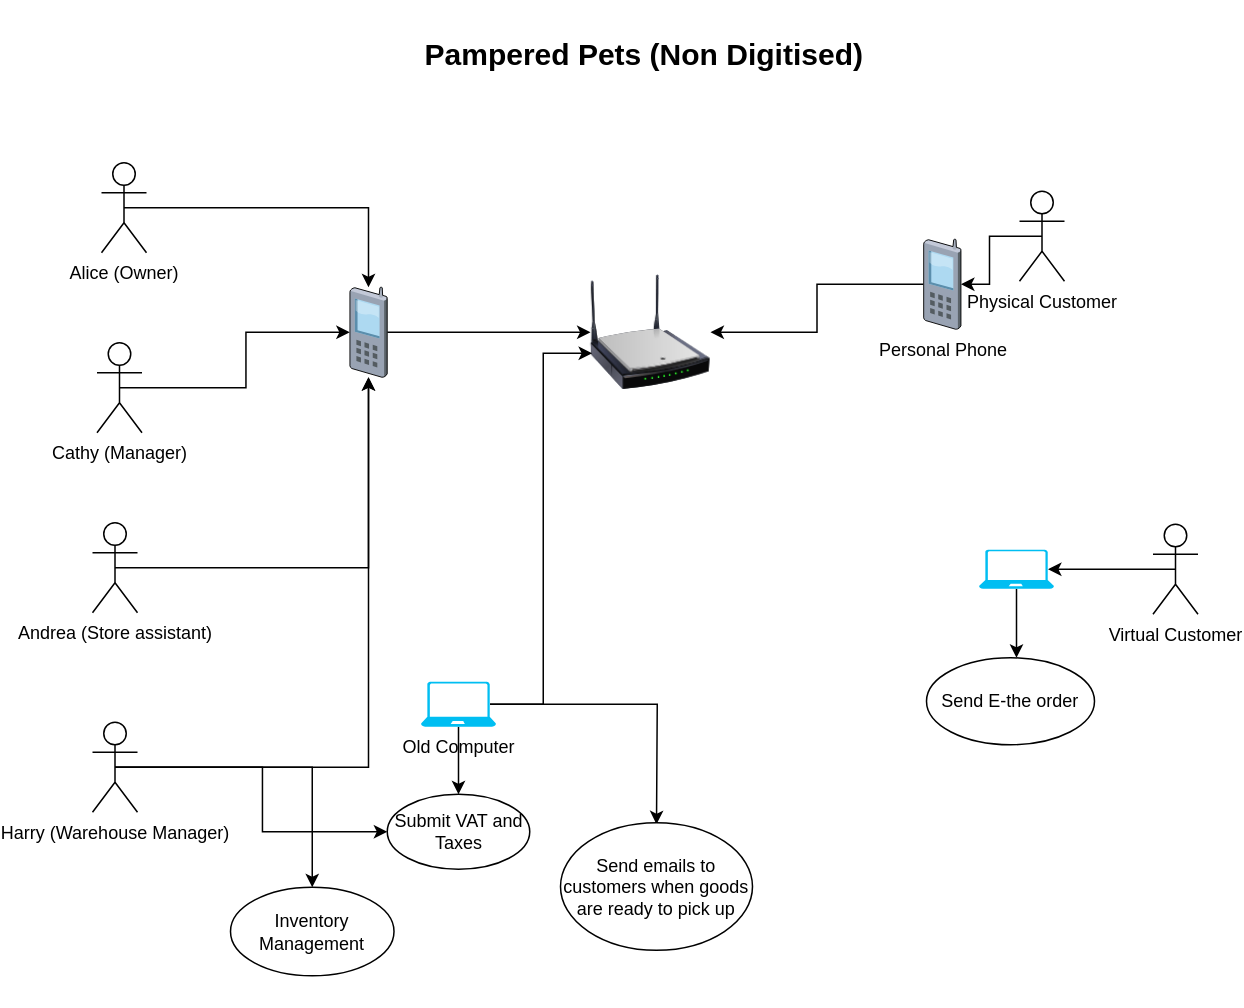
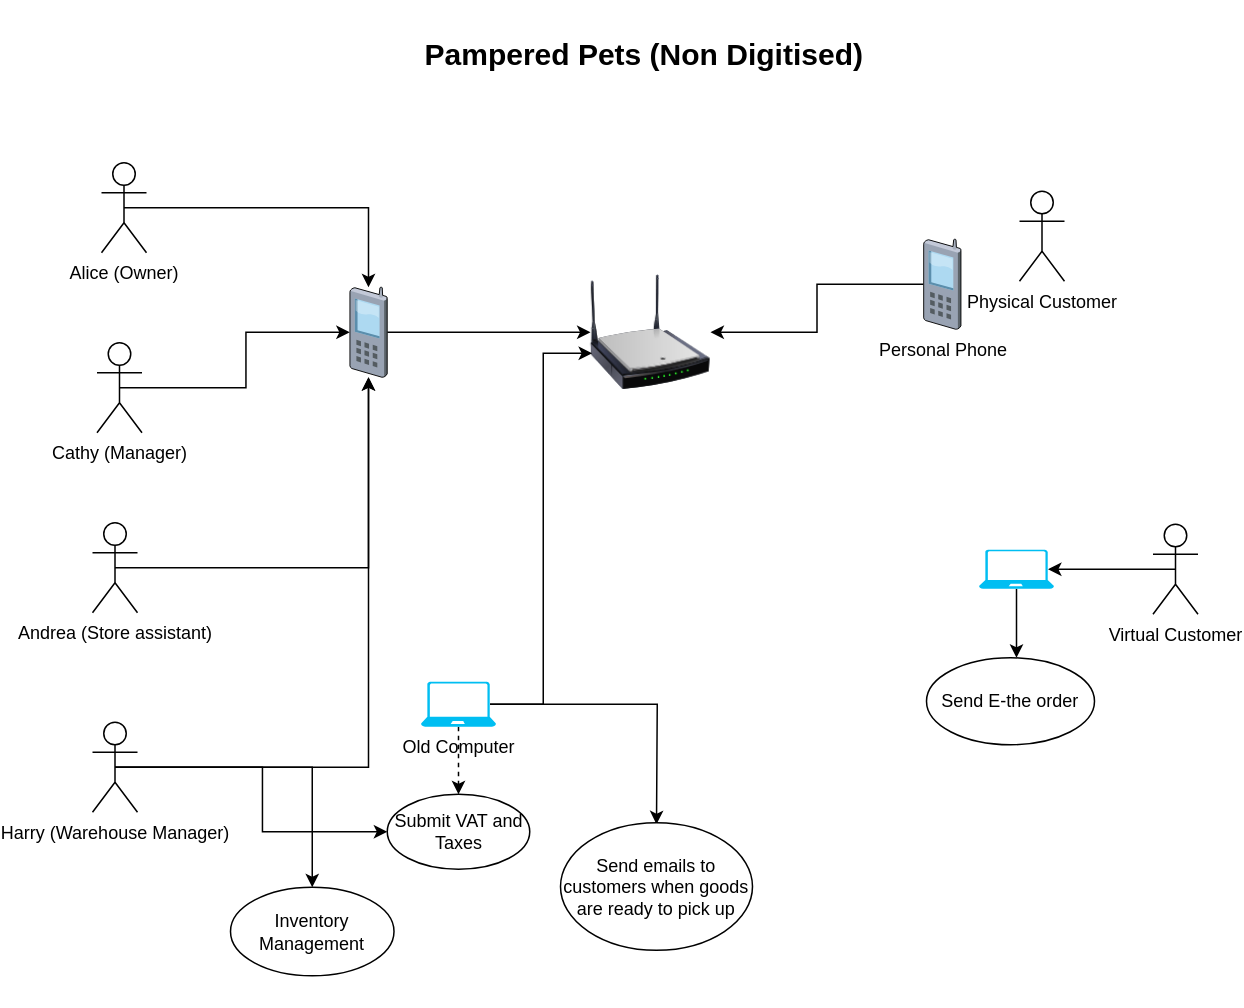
- <mxCell id="13" style="edgeStyle=orthogonalEdgeStyle;rounded=0;orthogonalLoop=1;jettySize=auto;html=1;exitX=0.5;exitY=0.5;exitDx=0;exitDy=0;exitPerimeter=0;" edge="1" parent="1" source="14" target="30"><mxGeometry relative="1" as="geometry" /></mxCell>
- <mxCell id="21" style="edgeStyle=orthogonalEdgeStyle;rounded=0;orthogonalLoop=1;jettySize=auto;html=1;exitX=0.5;exitY=1;exitDx=0;exitDy=0;exitPerimeter=0;entryX=0.5;entryY=0;entryDx=0;entryDy=0;" edge="1" parent="1" source="23" target="17"><mxGeometry relative="1" as="geometry" /></mxCell>
+ <mxCell id="21" style="edgeStyle=orthogonalEdgeStyle;rounded=0;orthogonalLoop=1;jettySize=auto;html=1;exitX=0.5;exitY=1;exitDx=0;exitDy=0;exitPerimeter=0;entryX=0.5;entryY=0;entryDx=0;entryDy=0;dashed=1;" edge="1" parent="1" source="23" target="17"><mxGeometry relative="1" as="geometry" /></mxCell>
